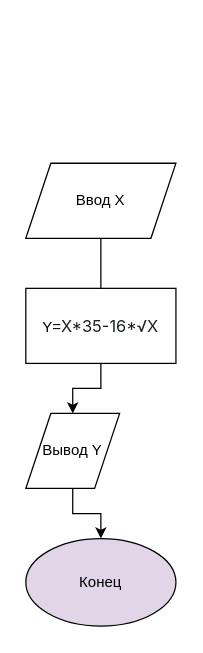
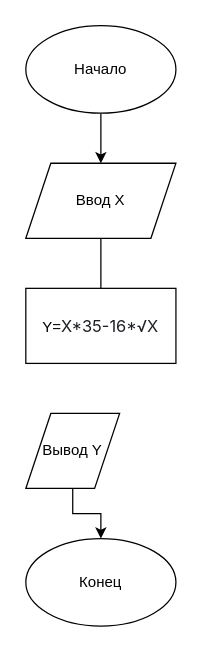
+ <mxCell id="3" value="Начало" style="ellipse;whiteSpace=wrap;html=1;" parent="1" vertex="1"><mxGeometry x="20" y="20" width="120" height="70" as="geometry" /></mxCell>
+ <mxCell id="2" value="" style="edgeStyle=orthogonalEdgeStyle;rounded=0;orthogonalLoop=1;jettySize=auto;html=1;" parent="1" source="3" target="5" edge="1"><mxGeometry relative="1" as="geometry" /></mxCell>
- <mxCell id="6" value="" style="edgeStyle=orthogonalEdgeStyle;rounded=0;orthogonalLoop=1;jettySize=auto;html=1;" edge="1" parent="1" source="7" target="9"><mxGeometry relative="1" as="geometry" /></mxCell>
- <mxCell id="10" value="Конец" style="ellipse;whiteSpace=wrap;html=1;fillColor=#e1d5e7;" vertex="1" parent="1"><mxGeometry x="20" y="430" width="120" height="70" as="geometry" /></mxCell>
+ <mxCell id="10" value="Конец" style="ellipse;whiteSpace=wrap;html=1;" vertex="1" parent="1"><mxGeometry x="20" y="430" width="120" height="70" as="geometry" /></mxCell>
